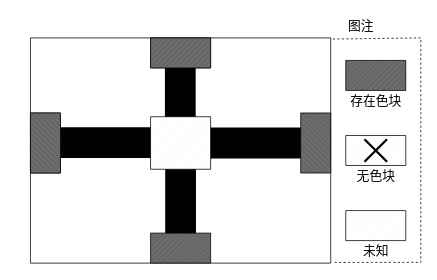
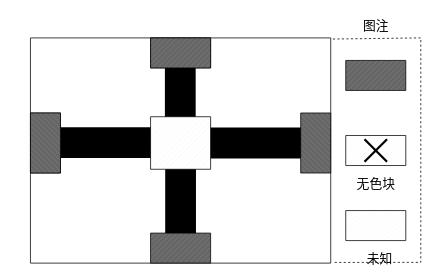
- <mxCell id="10" value="图注" style="text;html=1;align=center;verticalAlign=middle;resizable=0;points=[];autosize=1;strokeColor=none;fillColor=none;fontSize=17;" vertex="1" parent="1"><mxGeometry x="455" y="20" width="50" height="30" as="geometry" /></mxCell>
+ <mxCell id="10" value="图注" style="text;html=1;align=center;verticalAlign=middle;resizable=0;points=[];autosize=1;strokeColor=none;fillColor=none;fontSize=17;" vertex="1" parent="1"><mxGeometry x="475" y="20" width="50" height="30" as="geometry" /></mxCell>
- <mxCell id="11" value="存在色块" style="text;html=1;align=center;verticalAlign=middle;resizable=0;points=[];autosize=1;strokeColor=none;fillColor=none;fontSize=17;" vertex="1" parent="1"><mxGeometry x="460" y="120" width="80" height="30" as="geometry" /></mxCell>
- <mxCell id="12" value="无色块" style="text;html=1;align=center;verticalAlign=middle;resizable=0;points=[];autosize=1;strokeColor=none;fillColor=none;fontSize=17;" vertex="1" parent="1"><mxGeometry x="465" y="220" width="70" height="30" as="geometry" /></mxCell>
+ <mxCell id="12" value="无色块" style="text;html=1;align=center;verticalAlign=middle;resizable=0;points=[];autosize=1;strokeColor=none;fillColor=none;fontSize=17;" vertex="1" parent="1"><mxGeometry x="465" y="230" width="70" height="30" as="geometry" /></mxCell>
- <mxCell id="13" value="未知" style="text;html=1;align=center;verticalAlign=middle;resizable=0;points=[];autosize=1;strokeColor=none;fillColor=none;fontSize=17;" vertex="1" parent="1"><mxGeometry x="475" y="320" width="50" height="30" as="geometry" /></mxCell>
+ <mxCell id="13" value="未知" style="text;html=1;align=center;verticalAlign=middle;resizable=0;points=[];autosize=1;strokeColor=none;fillColor=none;fontSize=17;" vertex="1" parent="1"><mxGeometry x="480" y="330" width="50" height="30" as="geometry" /></mxCell>
